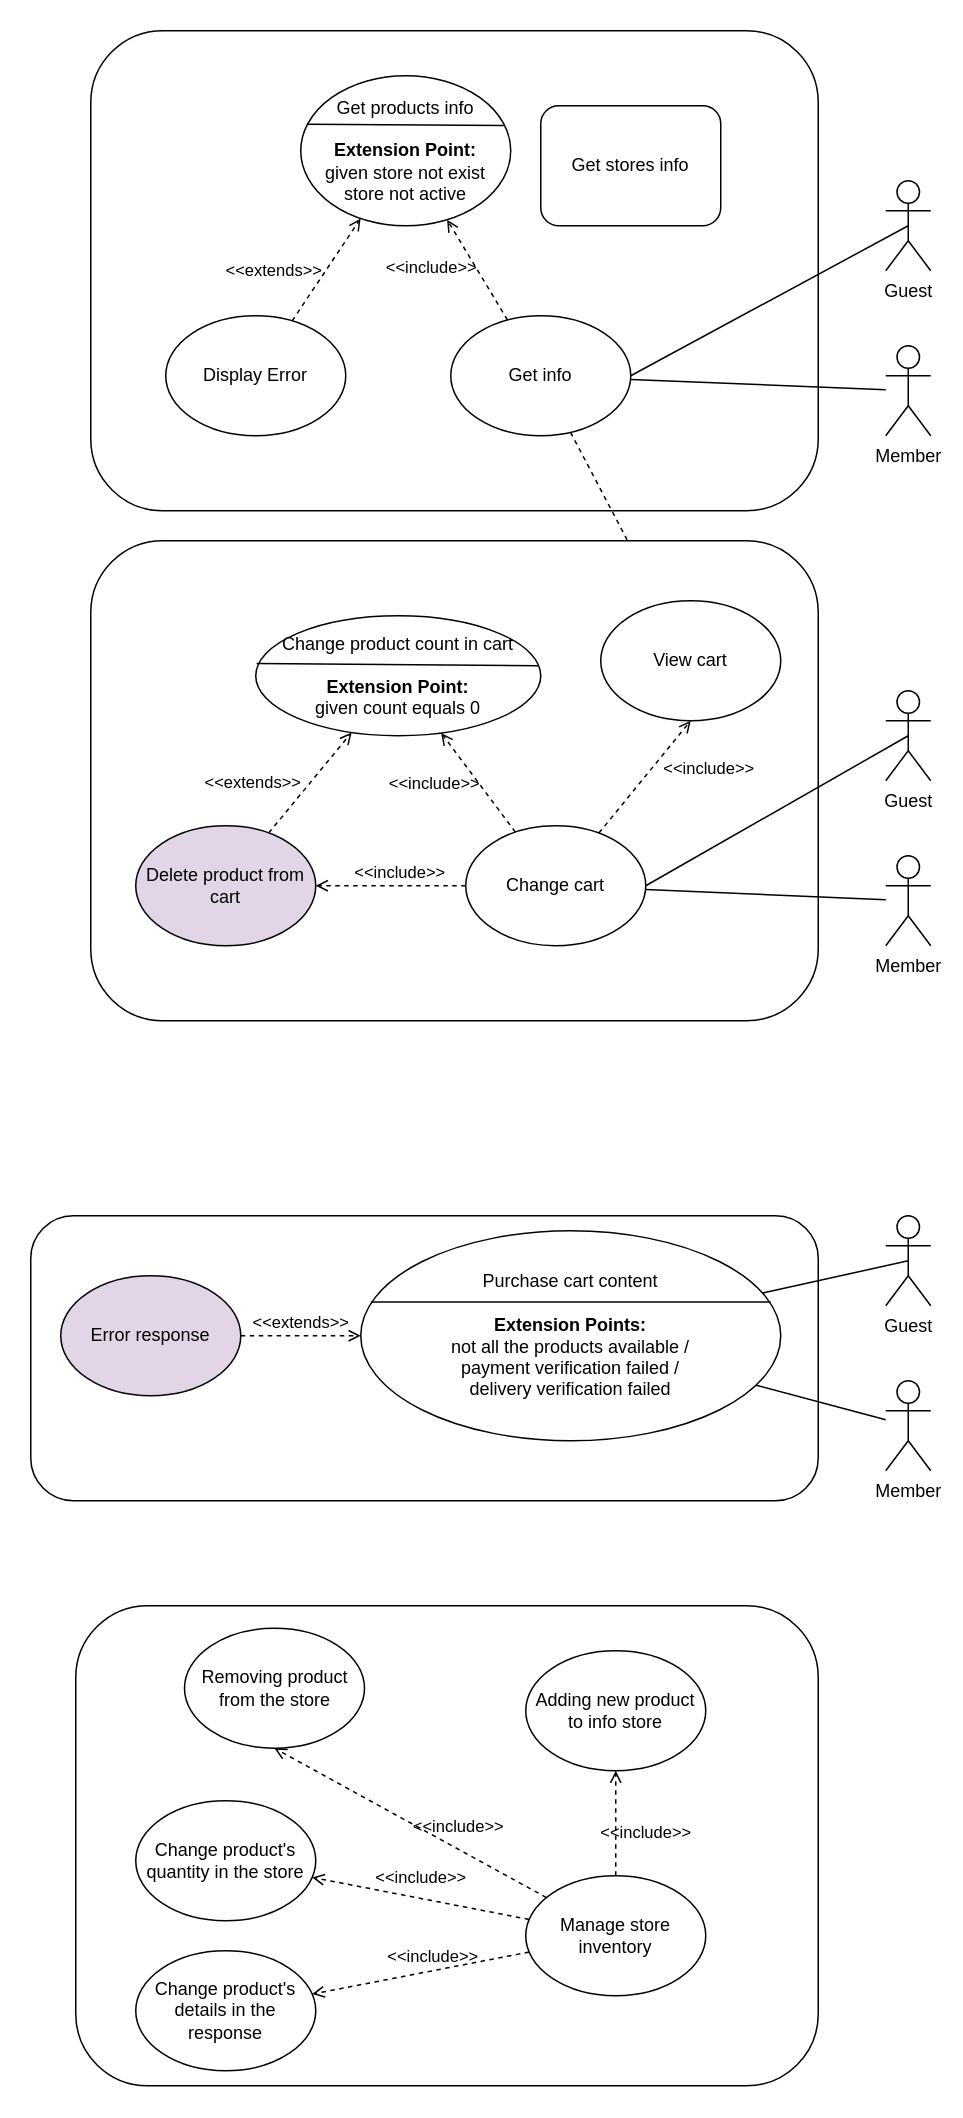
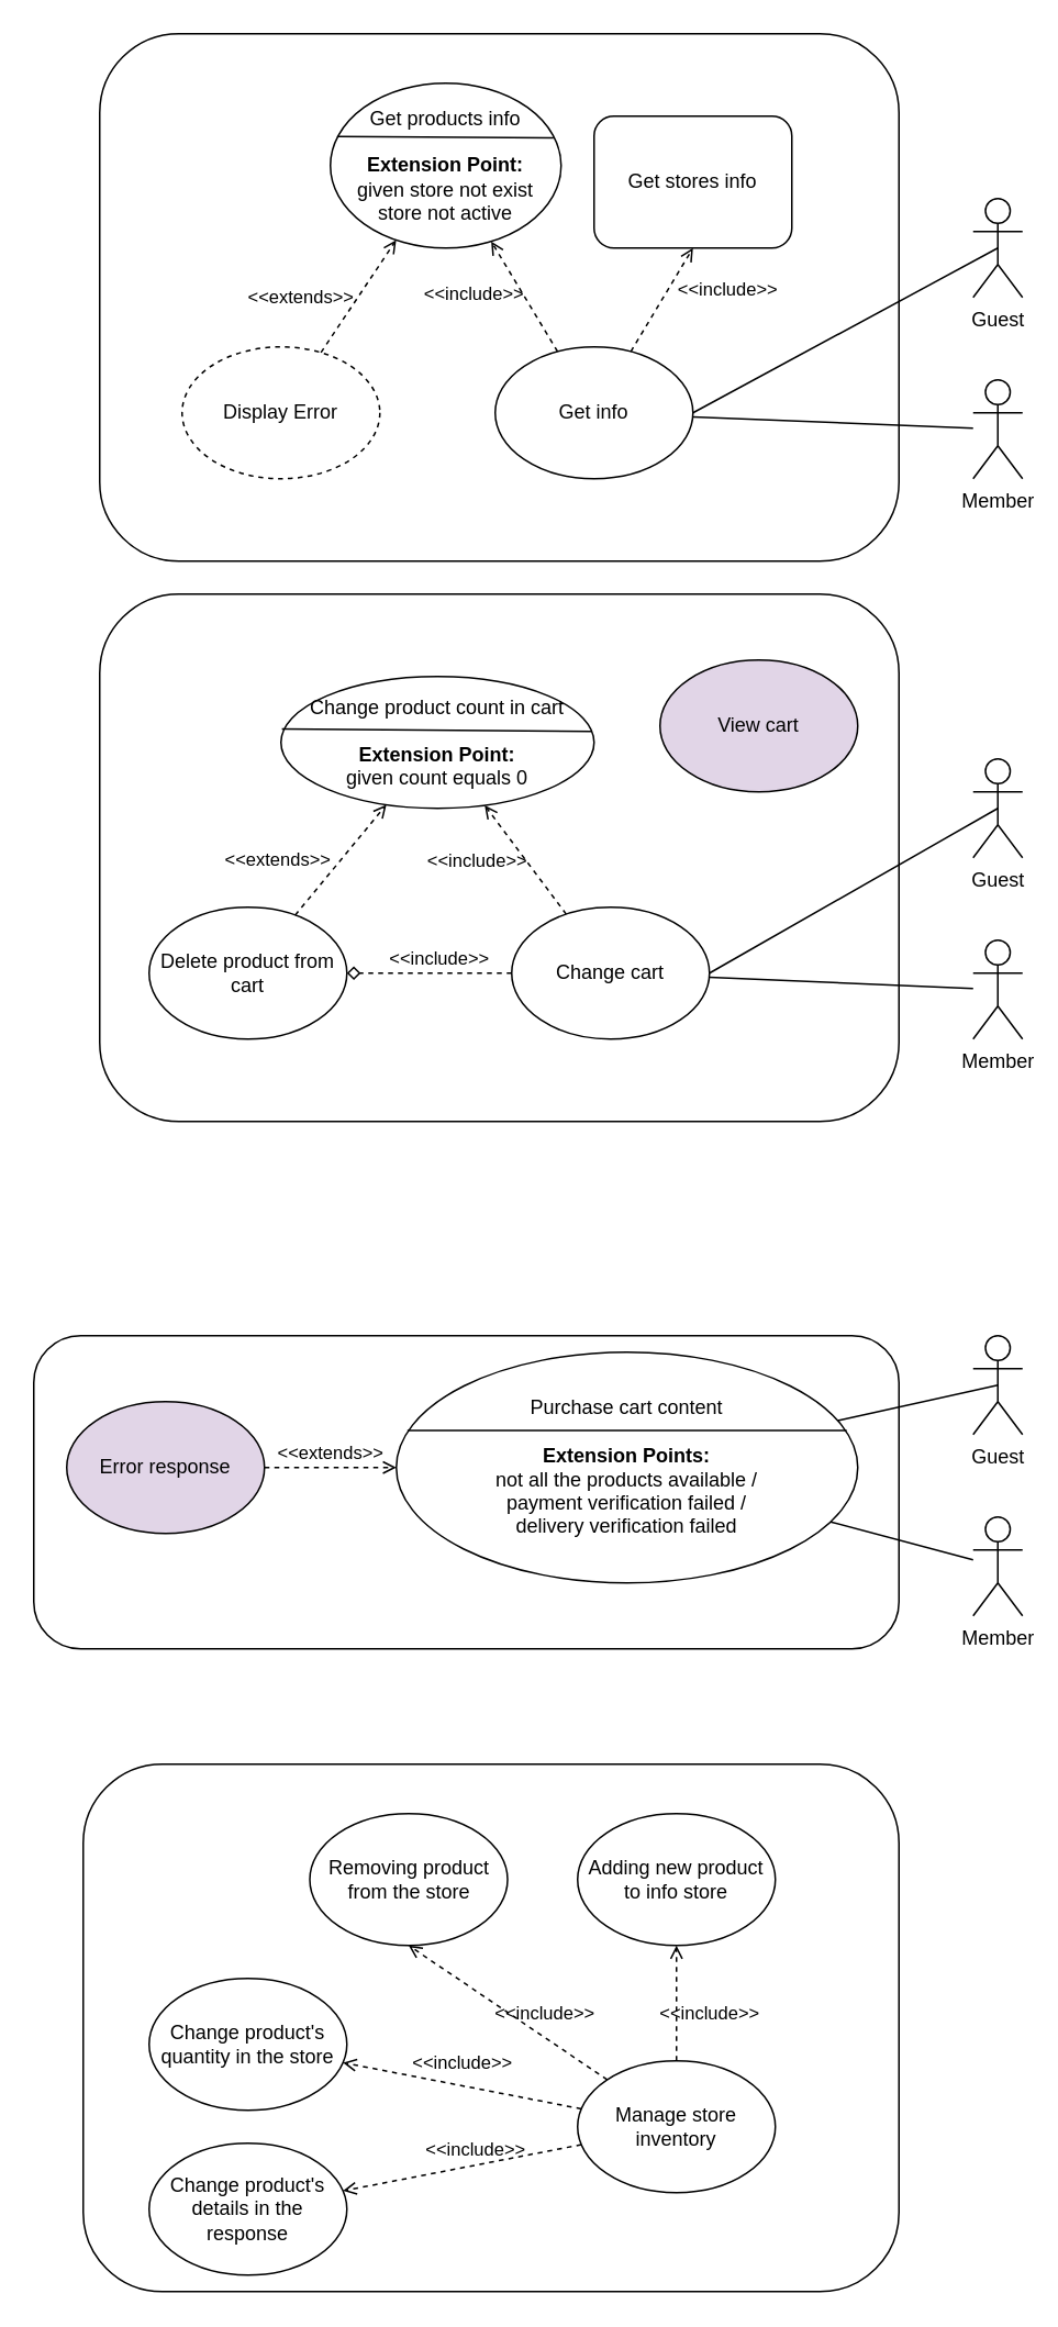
- <mxCell id="8" value="Display Error" style="ellipse;whiteSpace=wrap;html=1;" parent="1" vertex="1"><mxGeometry x="110" y="210" width="120" height="80" as="geometry" /></mxCell>
+ <mxCell id="8" value="Display Error" style="ellipse;whiteSpace=wrap;html=1;dashed=1;" parent="1" vertex="1"><mxGeometry x="110" y="210" width="120" height="80" as="geometry" /></mxCell>
- <mxCell id="10" value="&amp;lt;&amp;lt;include&amp;gt;&amp;gt;" style="html=1;verticalAlign=bottom;labelBackgroundColor=none;endArrow=open;endFill=0;dashed=1;" parent="1" source="5" target="22" edge="1"><mxGeometry x="0.5" y="-35" width="160" relative="1" as="geometry"><mxPoint x="325.352" y="233.279" as="sourcePoint" /><mxPoint x="214.598" y="166.759" as="targetPoint" /><mxPoint as="offset" /></mxGeometry></mxCell>
+ <mxCell id="10" value="&amp;lt;&amp;lt;include&amp;gt;&amp;gt;" style="html=1;verticalAlign=bottom;labelBackgroundColor=none;endArrow=open;endFill=0;dashed=1;entryX=0.5;entryY=1;entryDx=0;entryDy=0;" parent="1" source="5" target="9" edge="1"><mxGeometry x="0.5" y="-35" width="160" relative="1" as="geometry"><mxPoint x="325.352" y="233.279" as="sourcePoint" /><mxPoint x="214.598" y="166.759" as="targetPoint" /><mxPoint as="offset" /></mxGeometry></mxCell>
- <mxCell id="22" value="View cart" style="ellipse;whiteSpace=wrap;html=1;" parent="1" vertex="1"><mxGeometry x="400" y="400" width="120" height="80" as="geometry" /></mxCell>
+ <mxCell id="22" value="View cart" style="ellipse;whiteSpace=wrap;html=1;fillColor=#e1d5e7;" parent="1" vertex="1"><mxGeometry x="400" y="400" width="120" height="80" as="geometry" /></mxCell>
- <mxCell id="23" value="&amp;lt;&amp;lt;include&amp;gt;&amp;gt;" style="html=1;verticalAlign=bottom;labelBackgroundColor=none;endArrow=open;endFill=0;dashed=1;entryX=0.5;entryY=1;entryDx=0;entryDy=0;" parent="1" source="18" target="22" edge="1"><mxGeometry x="0.5" y="-35" width="160" relative="1" as="geometry"><mxPoint x="325.352" y="573.279" as="sourcePoint" /><mxPoint x="214.598" y="506.759" as="targetPoint" /><mxPoint as="offset" /></mxGeometry></mxCell>
- <mxCell id="21" value="Delete product from cart" style="ellipse;whiteSpace=wrap;html=1;fillColor=#e1d5e7;" parent="1" vertex="1"><mxGeometry x="90" y="550" width="120" height="80" as="geometry" /></mxCell>
+ <mxCell id="21" value="Delete product from cart" style="ellipse;whiteSpace=wrap;html=1;" parent="1" vertex="1"><mxGeometry x="90" y="550" width="120" height="80" as="geometry" /></mxCell>
- <mxCell id="28" value="&amp;lt;&amp;lt;include&amp;gt;&amp;gt;" style="html=1;verticalAlign=bottom;labelBackgroundColor=none;endArrow=open;endFill=0;dashed=1;" parent="1" source="18" target="21" edge="1"><mxGeometry x="-0.111" width="160" relative="1" as="geometry"><mxPoint x="345.431" y="563.507" as="sourcePoint" /><mxPoint x="301.099" y="498.461" as="targetPoint" /><mxPoint as="offset" /></mxGeometry></mxCell>
+ <mxCell id="28" value="&amp;lt;&amp;lt;include&amp;gt;&amp;gt;" style="html=1;verticalAlign=bottom;labelBackgroundColor=none;endArrow=diamond;endFill=0;dashed=1;" parent="1" source="18" target="21" edge="1"><mxGeometry x="-0.111" width="160" relative="1" as="geometry"><mxPoint x="345.431" y="563.507" as="sourcePoint" /><mxPoint x="301.099" y="498.461" as="targetPoint" /><mxPoint as="offset" /></mxGeometry></mxCell>
- <mxCell id="45" value="Removing product from the store" style="ellipse;whiteSpace=wrap;html=1;" parent="1" vertex="1"><mxGeometry x="122.5" y="1085" width="120" height="80" as="geometry" /></mxCell>
+ <mxCell id="45" value="Removing product from the store" style="ellipse;whiteSpace=wrap;html=1;" parent="1" vertex="1"><mxGeometry x="187.5" y="1100" width="120" height="80" as="geometry" /></mxCell>
